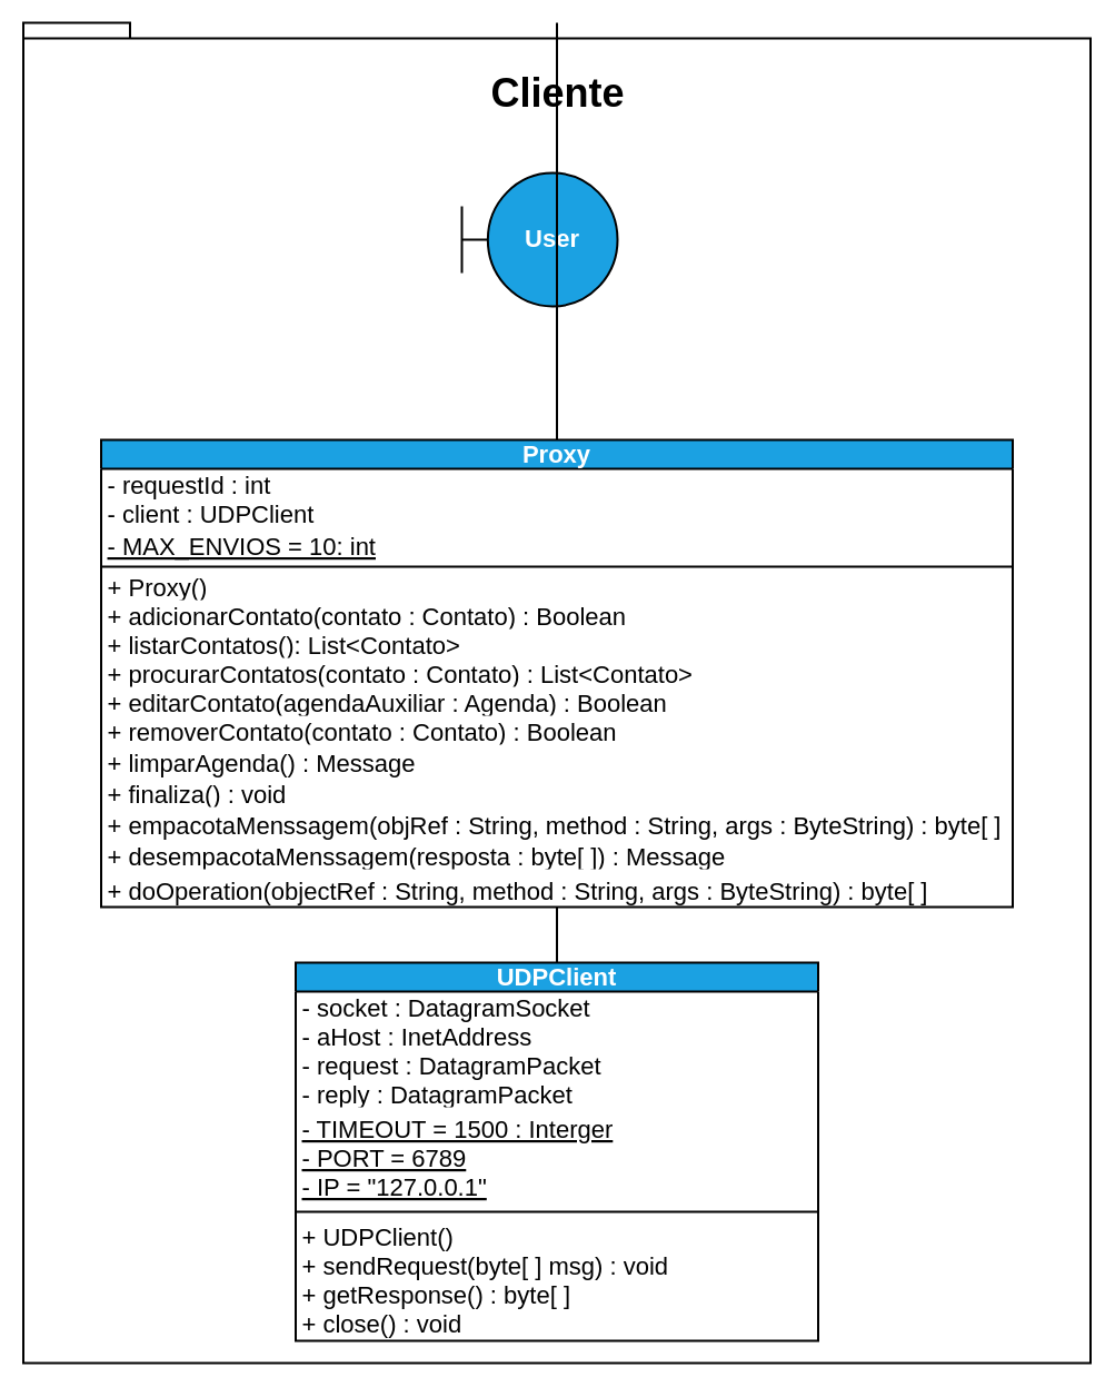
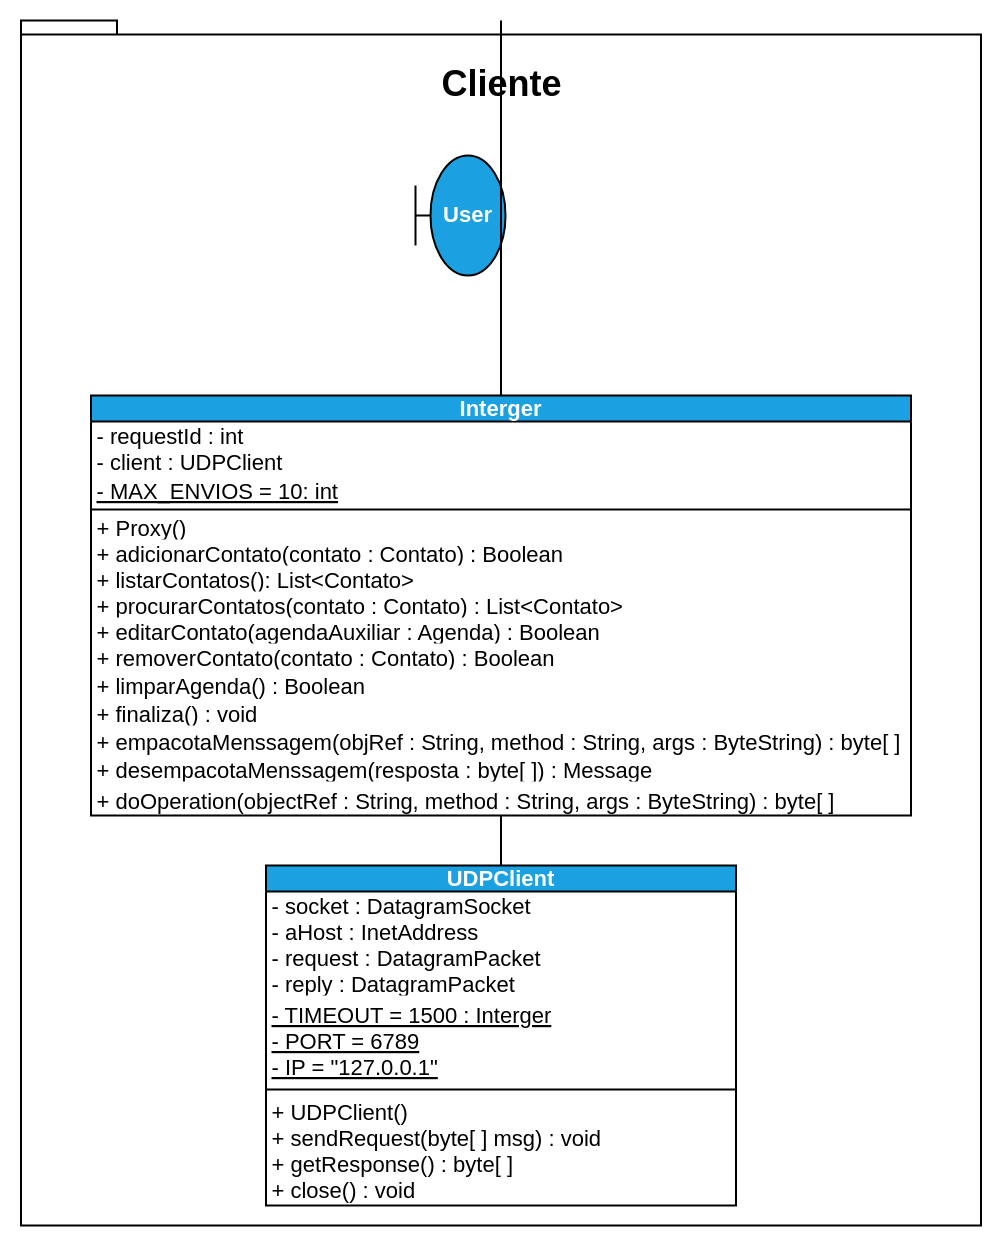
- <mxCell id="3" value="User" style="shape=umlBoundary;whiteSpace=wrap;html=1;fillColor=#1ba1e2;strokeColor=#000000;strokeWidth=2;fontStyle=1;fontSize=22;verticalAlign=middle;fontColor=#ffffff;spacing=2;" vertex="1" parent="1"><mxGeometry x="415" y="155" width="140" height="120" as="geometry" /></mxCell>
+ <mxCell id="3" value="User" style="shape=umlBoundary;whiteSpace=wrap;html=1;fillColor=#1ba1e2;strokeColor=#000000;strokeWidth=2;fontStyle=1;fontSize=22;verticalAlign=middle;fontColor=#ffffff;spacing=2;" vertex="1" parent="1"><mxGeometry x="415" y="155" width="90" height="120" as="geometry" /></mxCell>
- <mxCell id="5" value="Proxy" style="swimlane;fontStyle=1;align=center;verticalAlign=bottom;childLayout=stackLayout;horizontal=1;startSize=26;horizontalStack=0;resizeParent=1;resizeParentMax=0;resizeLast=0;collapsible=1;marginBottom=0;fontSize=22;strokeColor=#000000;strokeWidth=2;fillColor=#1ba1e2;fontColor=#ffffff;" vertex="1" parent="1"><mxGeometry x="90.5" y="395" width="820" height="420" as="geometry" /></mxCell>
+ <mxCell id="5" value="Interger" style="swimlane;fontStyle=1;align=center;verticalAlign=bottom;childLayout=stackLayout;horizontal=1;startSize=26;horizontalStack=0;resizeParent=1;resizeParentMax=0;resizeLast=0;collapsible=1;marginBottom=0;fontSize=22;strokeColor=#000000;strokeWidth=2;fillColor=#1ba1e2;fontColor=#ffffff;" vertex="1" parent="1"><mxGeometry x="90.5" y="395" width="820" height="420" as="geometry" /></mxCell>
- <mxCell id="15" value="+ limparAgenda() : Message" style="text;strokeColor=none;fillColor=none;align=left;verticalAlign=middle;spacingLeft=4;spacingRight=4;overflow=hidden;rotatable=0;points=[[0,0.5],[1,0.5]];portConstraint=eastwest;fontSize=22;" vertex="1" parent="5"><mxGeometry y="274" width="820" height="30" as="geometry" /></mxCell>
+ <mxCell id="15" value="+ limparAgenda() : Boolean" style="text;strokeColor=none;fillColor=none;align=left;verticalAlign=middle;spacingLeft=4;spacingRight=4;overflow=hidden;rotatable=0;points=[[0,0.5],[1,0.5]];portConstraint=eastwest;fontSize=22;" vertex="1" parent="5"><mxGeometry y="274" width="820" height="30" as="geometry" /></mxCell>
